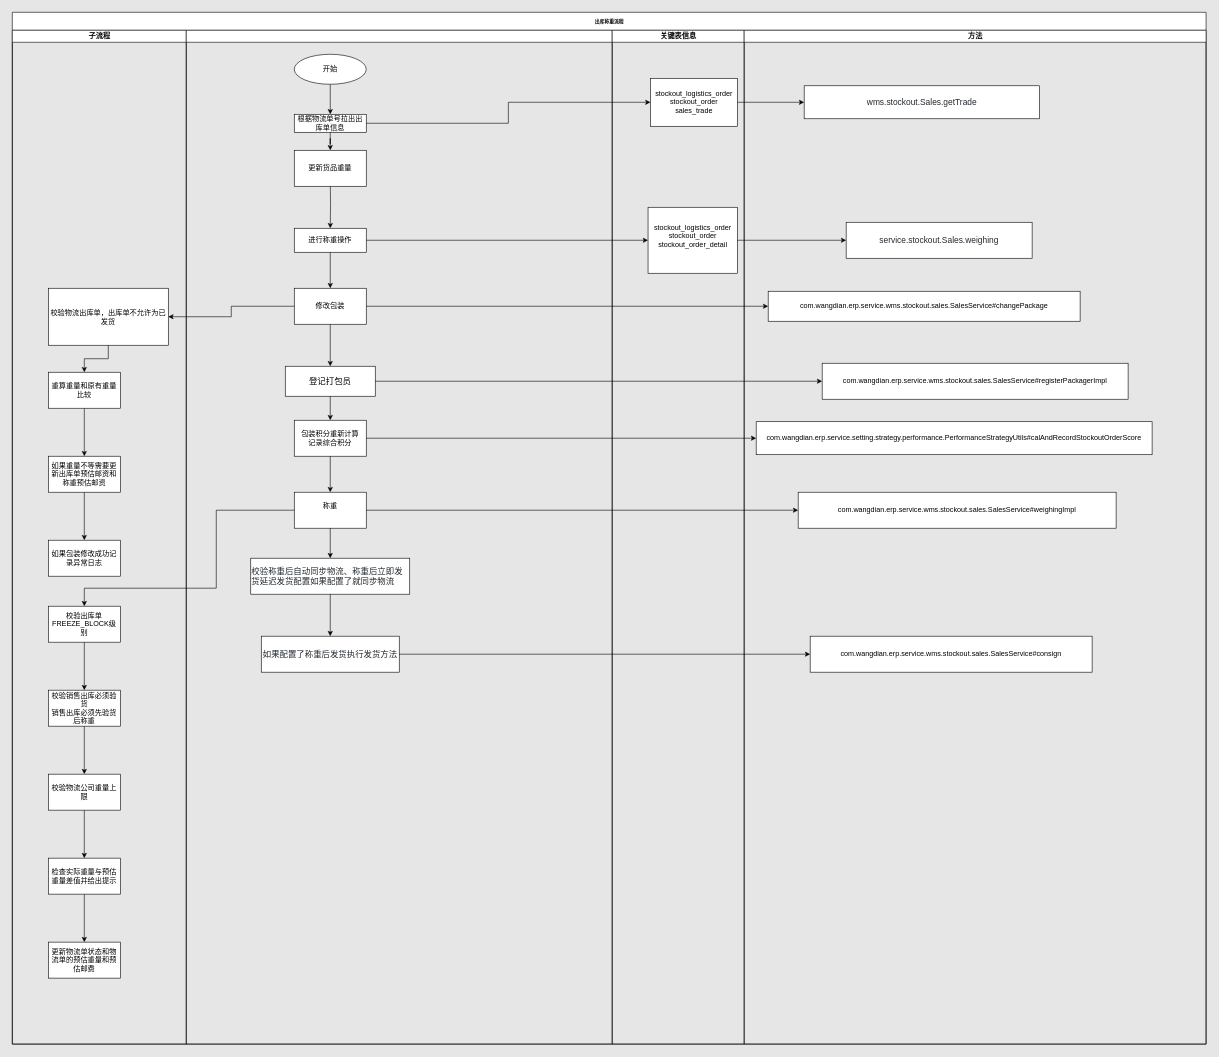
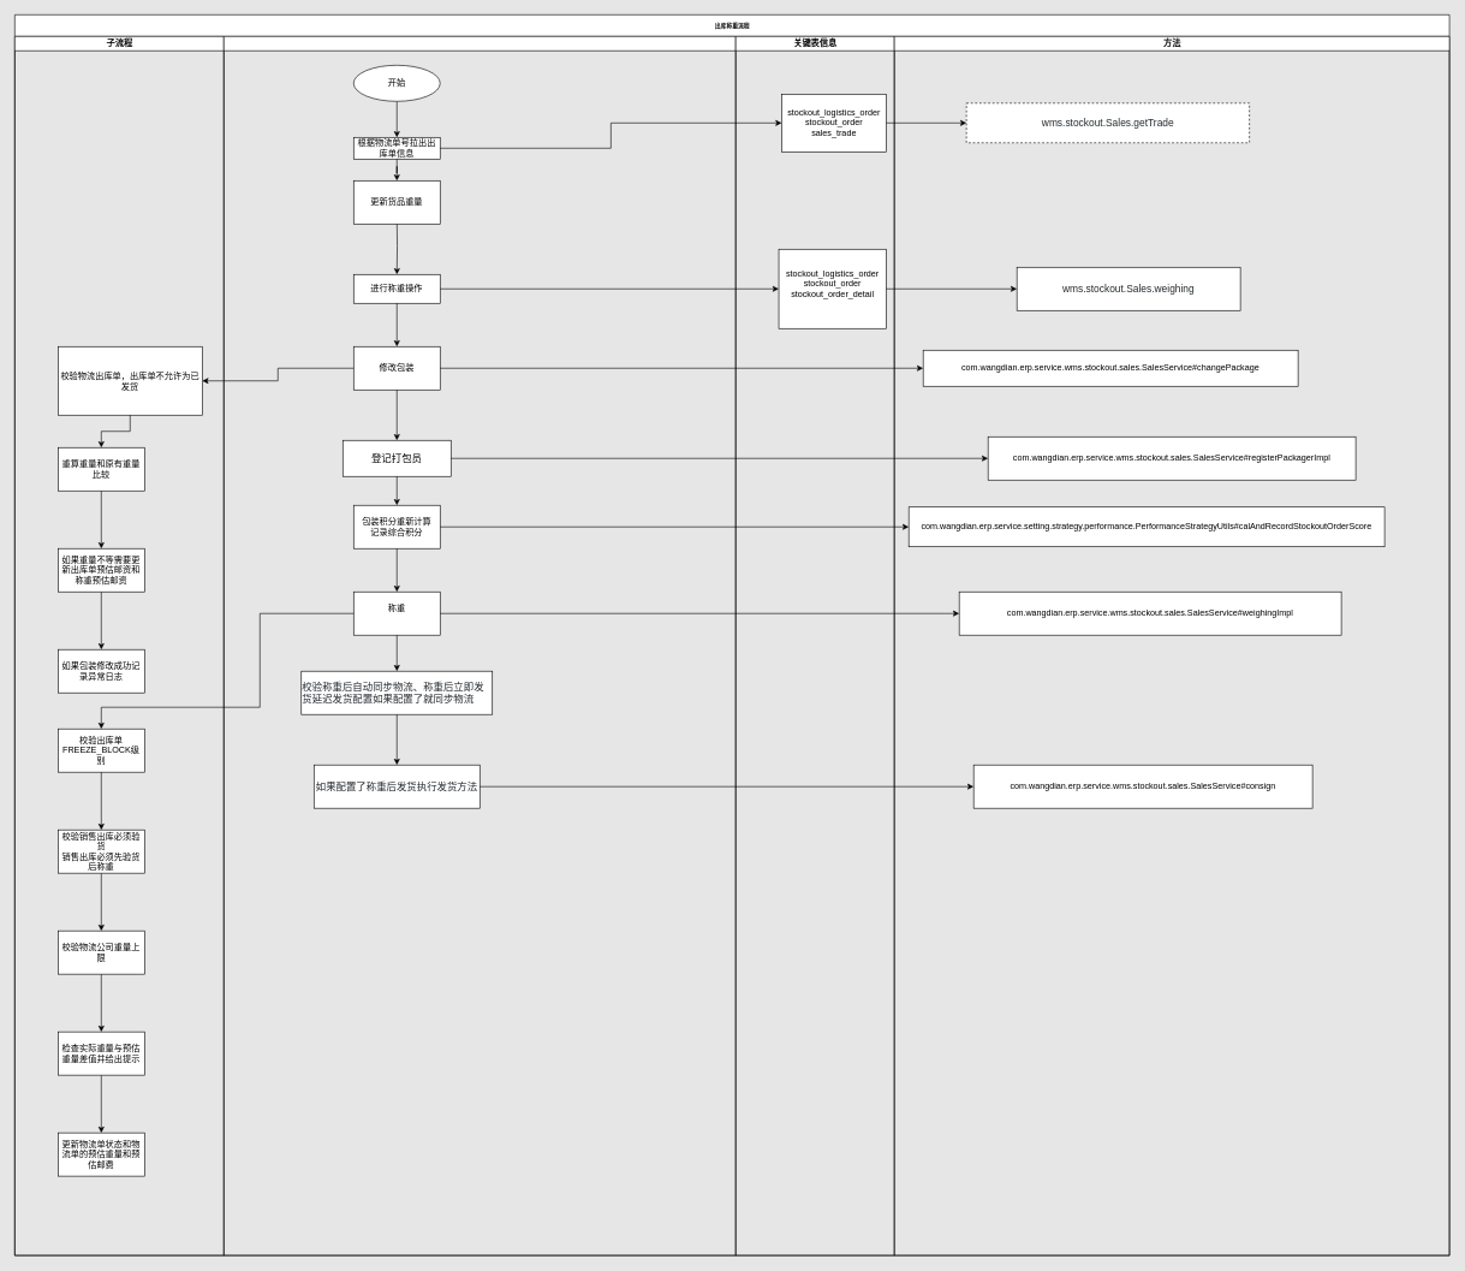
- <mxCell id="37" value="&lt;font color=&quot;#24292e&quot;&gt;&lt;span style=&quot;font-size: 14px&quot;&gt;wms.stockout.Sales.getTrade&lt;/span&gt;&lt;/font&gt;" style="whiteSpace=wrap;html=1;rounded=0;" parent="36" vertex="1"><mxGeometry x="100" y="92.5" width="392.5" height="55" as="geometry" /></mxCell>
+ <mxCell id="37" value="&lt;font color=&quot;#24292e&quot;&gt;&lt;span style=&quot;font-size: 14px&quot;&gt;wms.stockout.Sales.getTrade&lt;/span&gt;&lt;/font&gt;" style="whiteSpace=wrap;html=1;rounded=0;dashed=1;" parent="36" vertex="1"><mxGeometry x="100" y="92.5" width="392.5" height="55" as="geometry" /></mxCell>
- <mxCell id="38" value="&lt;font color=&quot;#24292e&quot;&gt;&lt;span style=&quot;font-size: 14px&quot;&gt;service.stockout.Sales.weighing&lt;/span&gt;&lt;/font&gt;" style="whiteSpace=wrap;html=1;rounded=0;" parent="36" vertex="1"><mxGeometry x="170" y="320" width="310" height="60" as="geometry" /></mxCell>
+ <mxCell id="38" value="&lt;font color=&quot;#24292e&quot;&gt;&lt;span style=&quot;font-size: 14px&quot;&gt;wms.stockout.Sales.weighing&lt;/span&gt;&lt;/font&gt;" style="whiteSpace=wrap;html=1;rounded=0;" parent="36" vertex="1"><mxGeometry x="170" y="320" width="310" height="60" as="geometry" /></mxCell>
